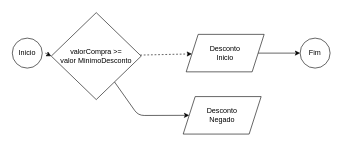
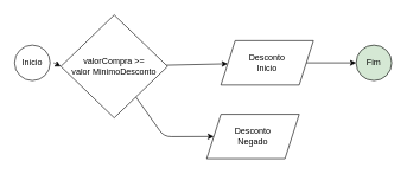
- <mxCell id="3" value="Fim" style="ellipse;whiteSpace=wrap;html=1;aspect=fixed;" vertex="1" parent="1"><mxGeometry x="500" y="63" width="50" height="50" as="geometry" /></mxCell>
+ <mxCell id="3" value="Fim" style="ellipse;whiteSpace=wrap;html=1;aspect=fixed;fillColor=#d5e8d4;" vertex="1" parent="1"><mxGeometry x="500" y="63" width="50" height="50" as="geometry" /></mxCell>
- <mxCell id="4" style="edgeStyle=none;html=1;dashed=1;" edge="1" parent="1" source="6" target="8"><mxGeometry relative="1" as="geometry" /></mxCell>
+ <mxCell id="4" style="edgeStyle=none;html=1;" edge="1" parent="1" source="6" target="8"><mxGeometry relative="1" as="geometry" /></mxCell>
- <mxCell id="10" value="Desconto&lt;div&gt;Negado&lt;/div&gt;" style="shape=parallelogram;perimeter=parallelogramPerimeter;whiteSpace=wrap;html=1;fixedSize=1;" vertex="1" parent="1"><mxGeometry x="305" y="160.5" width="130" height="62.5" as="geometry" /></mxCell>
+ <mxCell id="10" value="Desconto&lt;div&gt;Negado&lt;/div&gt;" style="shape=parallelogram;perimeter=parallelogramPerimeter;whiteSpace=wrap;html=1;fixedSize=1;" vertex="1" parent="1"><mxGeometry x="290" y="160.5" width="130" height="62.5" as="geometry" /></mxCell>
